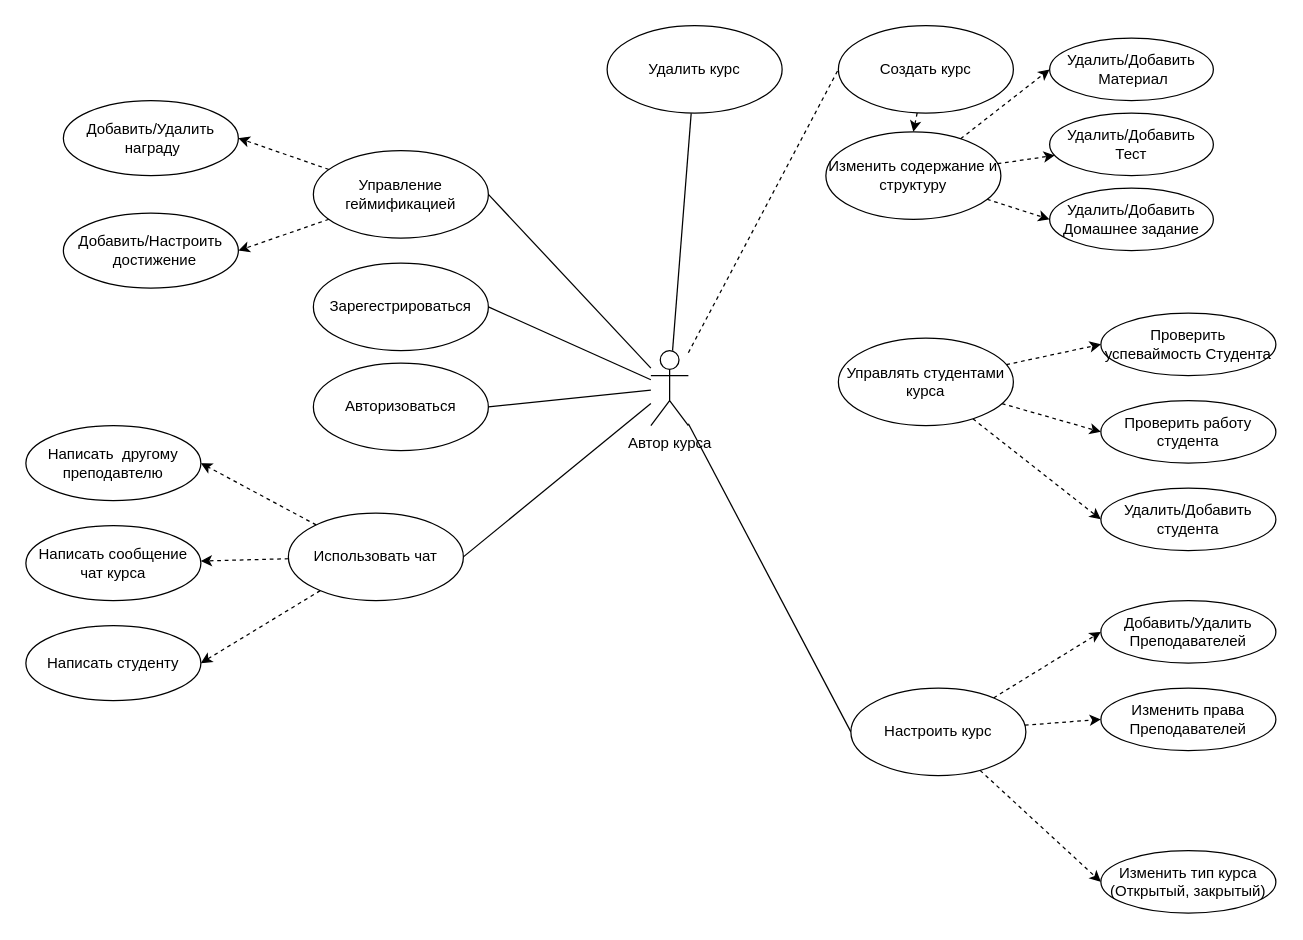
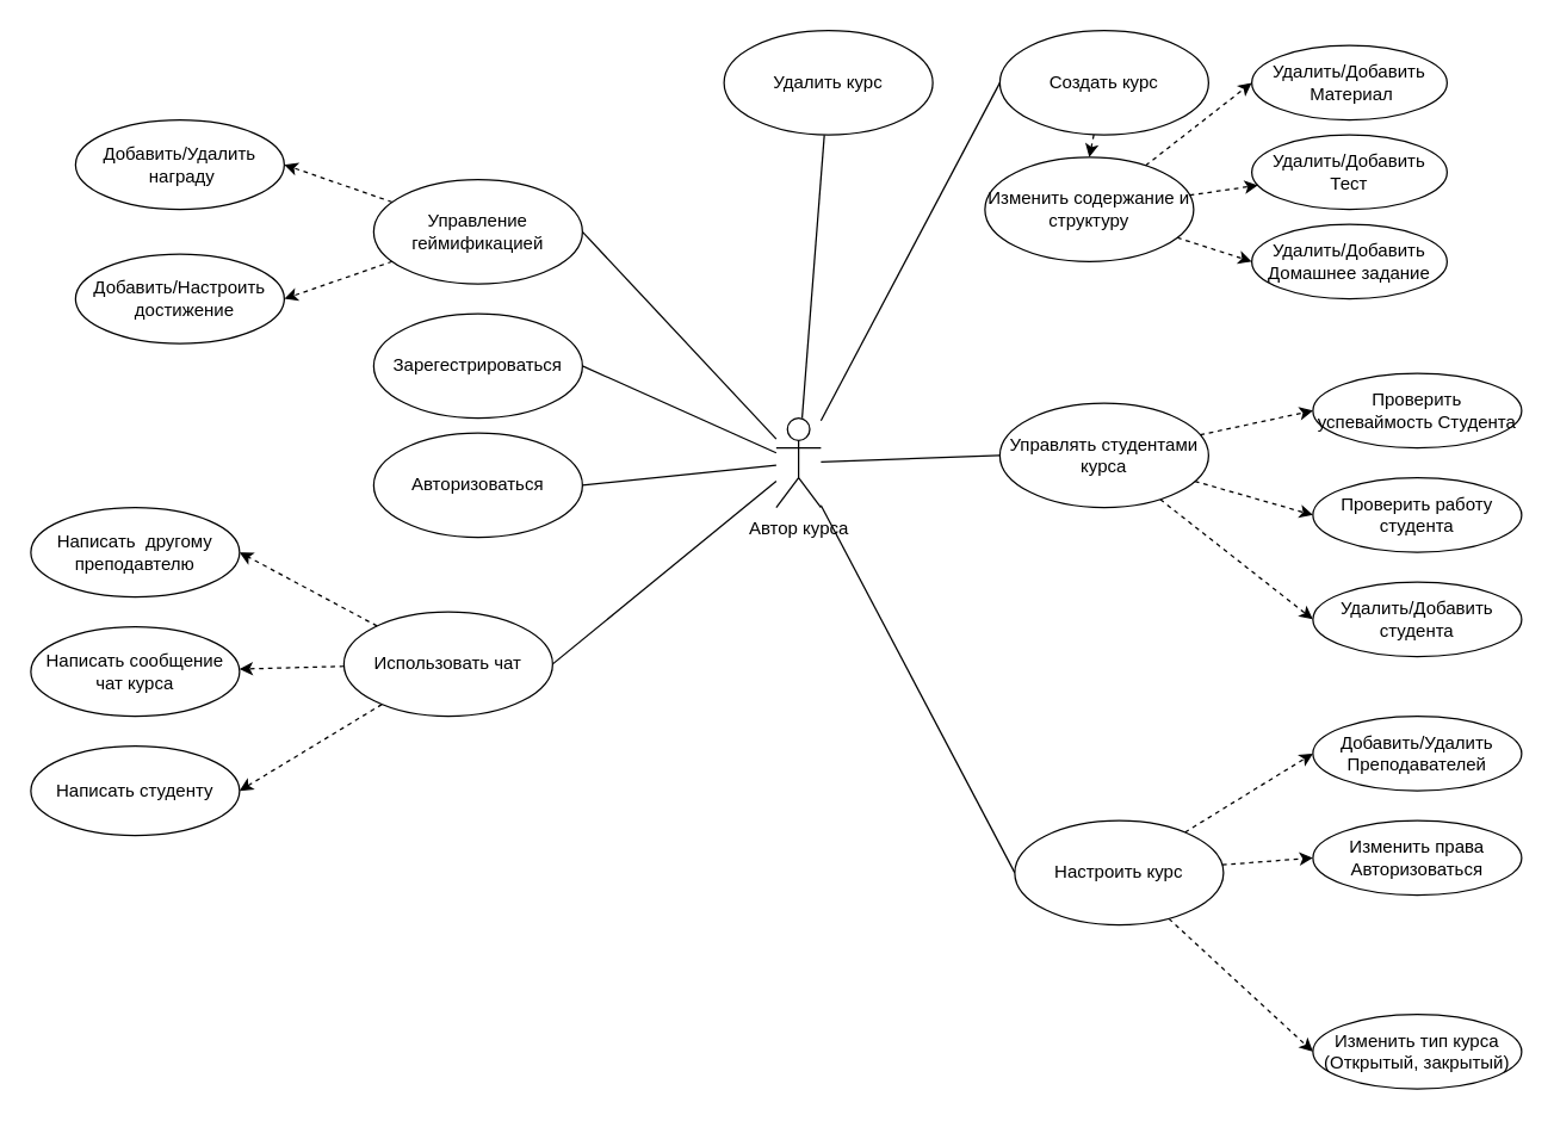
- <mxCell id="3" style="rounded=0;orthogonalLoop=1;jettySize=auto;html=1;entryX=0;entryY=0.5;entryDx=0;entryDy=0;strokeColor=default;endArrow=none;endFill=0;dashed=1;" edge="1" parent="1" source="10" target="12"><mxGeometry relative="1" as="geometry" /></mxCell>
+ <mxCell id="3" style="rounded=0;orthogonalLoop=1;jettySize=auto;html=1;entryX=0;entryY=0.5;entryDx=0;entryDy=0;strokeColor=default;endArrow=none;endFill=0;" edge="1" parent="1" source="10" target="12"><mxGeometry relative="1" as="geometry" /></mxCell>
+ <mxCell id="7" style="rounded=0;orthogonalLoop=1;jettySize=auto;html=1;entryX=0;entryY=0.5;entryDx=0;entryDy=0;endArrow=none;endFill=0;" edge="1" parent="1" source="10" target="24"><mxGeometry relative="1" as="geometry" /></mxCell>
- <mxCell id="35" value="Изменить права&lt;br&gt;Преподавателей" style="ellipse;whiteSpace=wrap;html=1;" parent="1" vertex="1"><mxGeometry x="880" y="550" width="140" height="50" as="geometry" /></mxCell>
+ <mxCell id="35" value="Изменить права&lt;br&gt;Авторизоваться" style="ellipse;whiteSpace=wrap;html=1;" parent="1" vertex="1"><mxGeometry x="880" y="550" width="140" height="50" as="geometry" /></mxCell>
